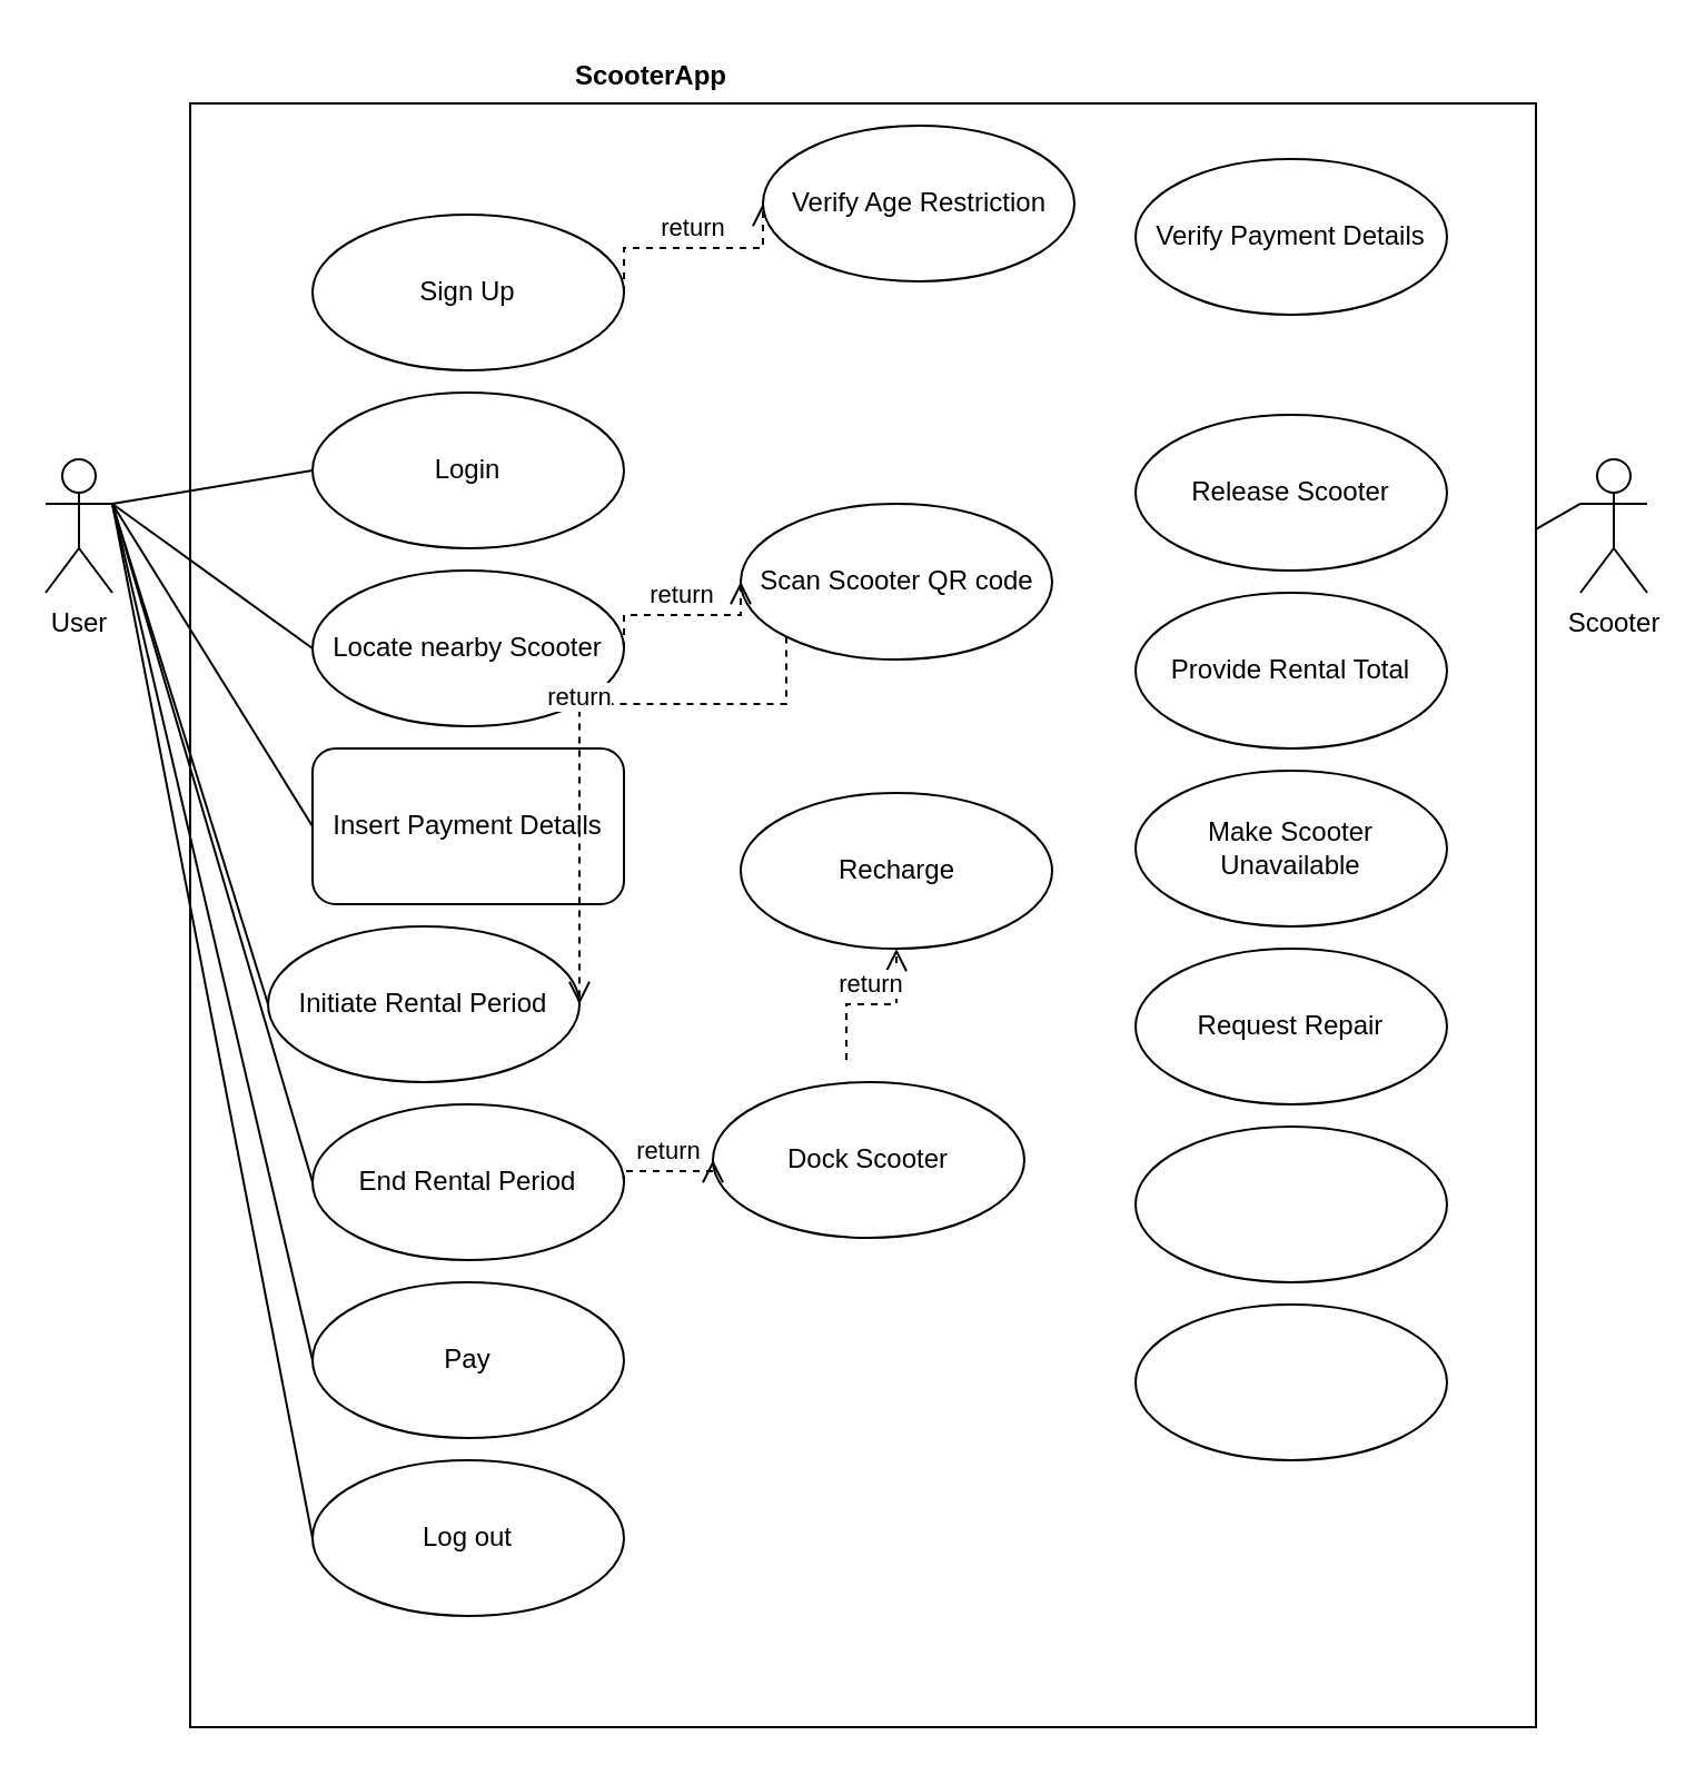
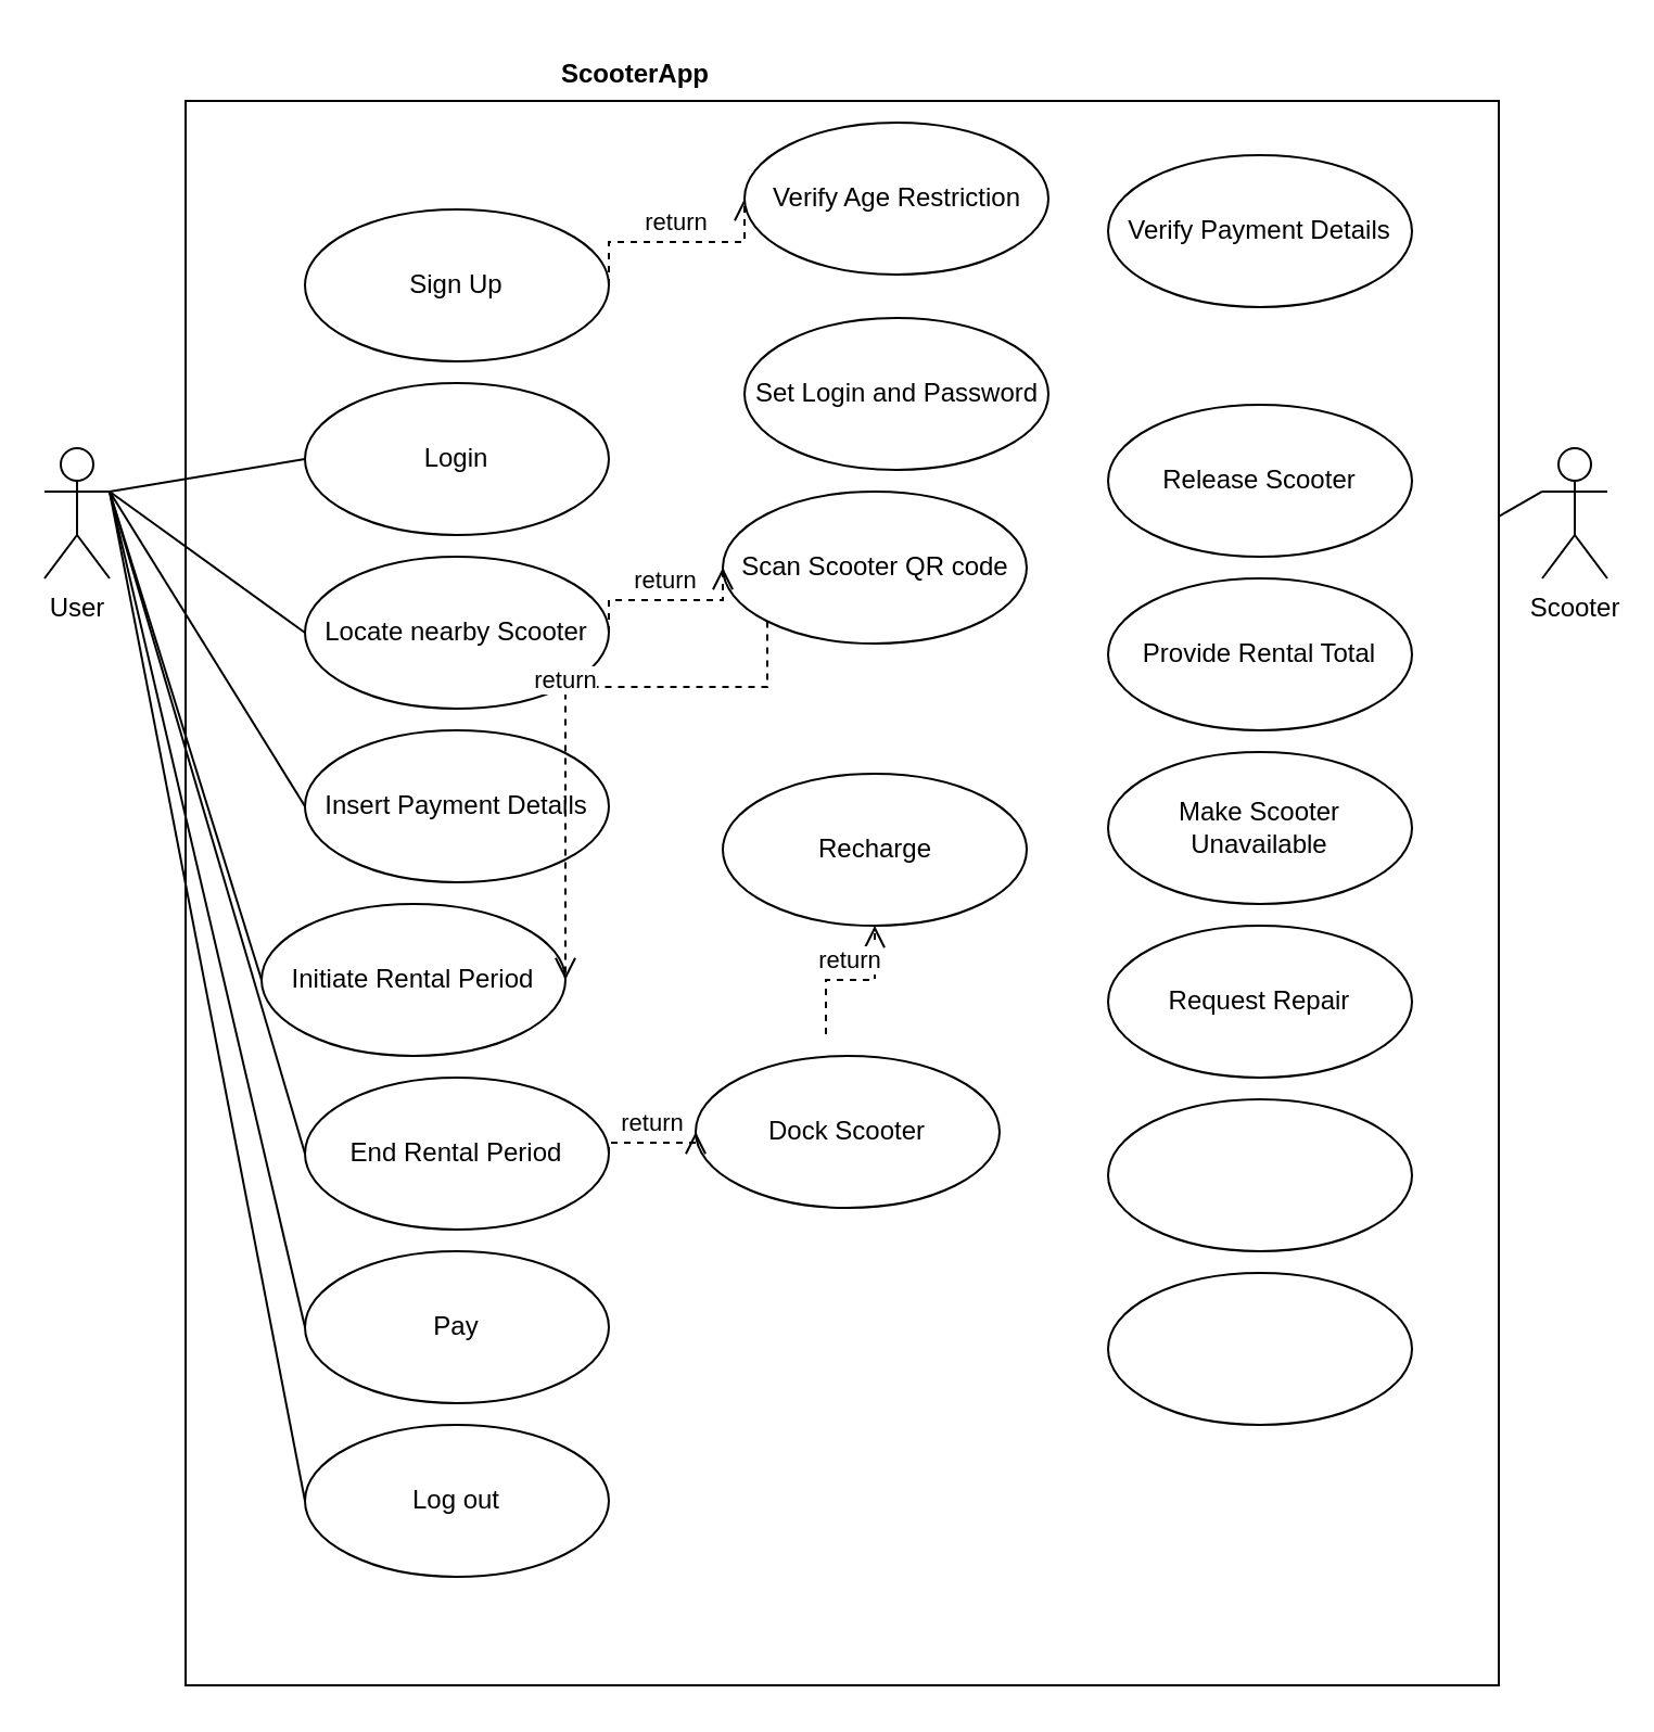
+ <mxCell id="34" value="Set Login and Password" style="ellipse;whiteSpace=wrap;html=1;" vertex="1" parent="1"><mxGeometry x="342.5" y="146" width="140" height="70" as="geometry" /></mxCell>
- <mxCell id="8" value="Insert Payment Details" style="whiteSpace=wrap;html=1;rounded=1;" vertex="1" parent="1"><mxGeometry x="140" y="336" width="140" height="70" as="geometry" /></mxCell>
+ <mxCell id="8" value="Insert Payment Details" style="ellipse;whiteSpace=wrap;html=1;" vertex="1" parent="1"><mxGeometry x="140" y="336" width="140" height="70" as="geometry" /></mxCell>
